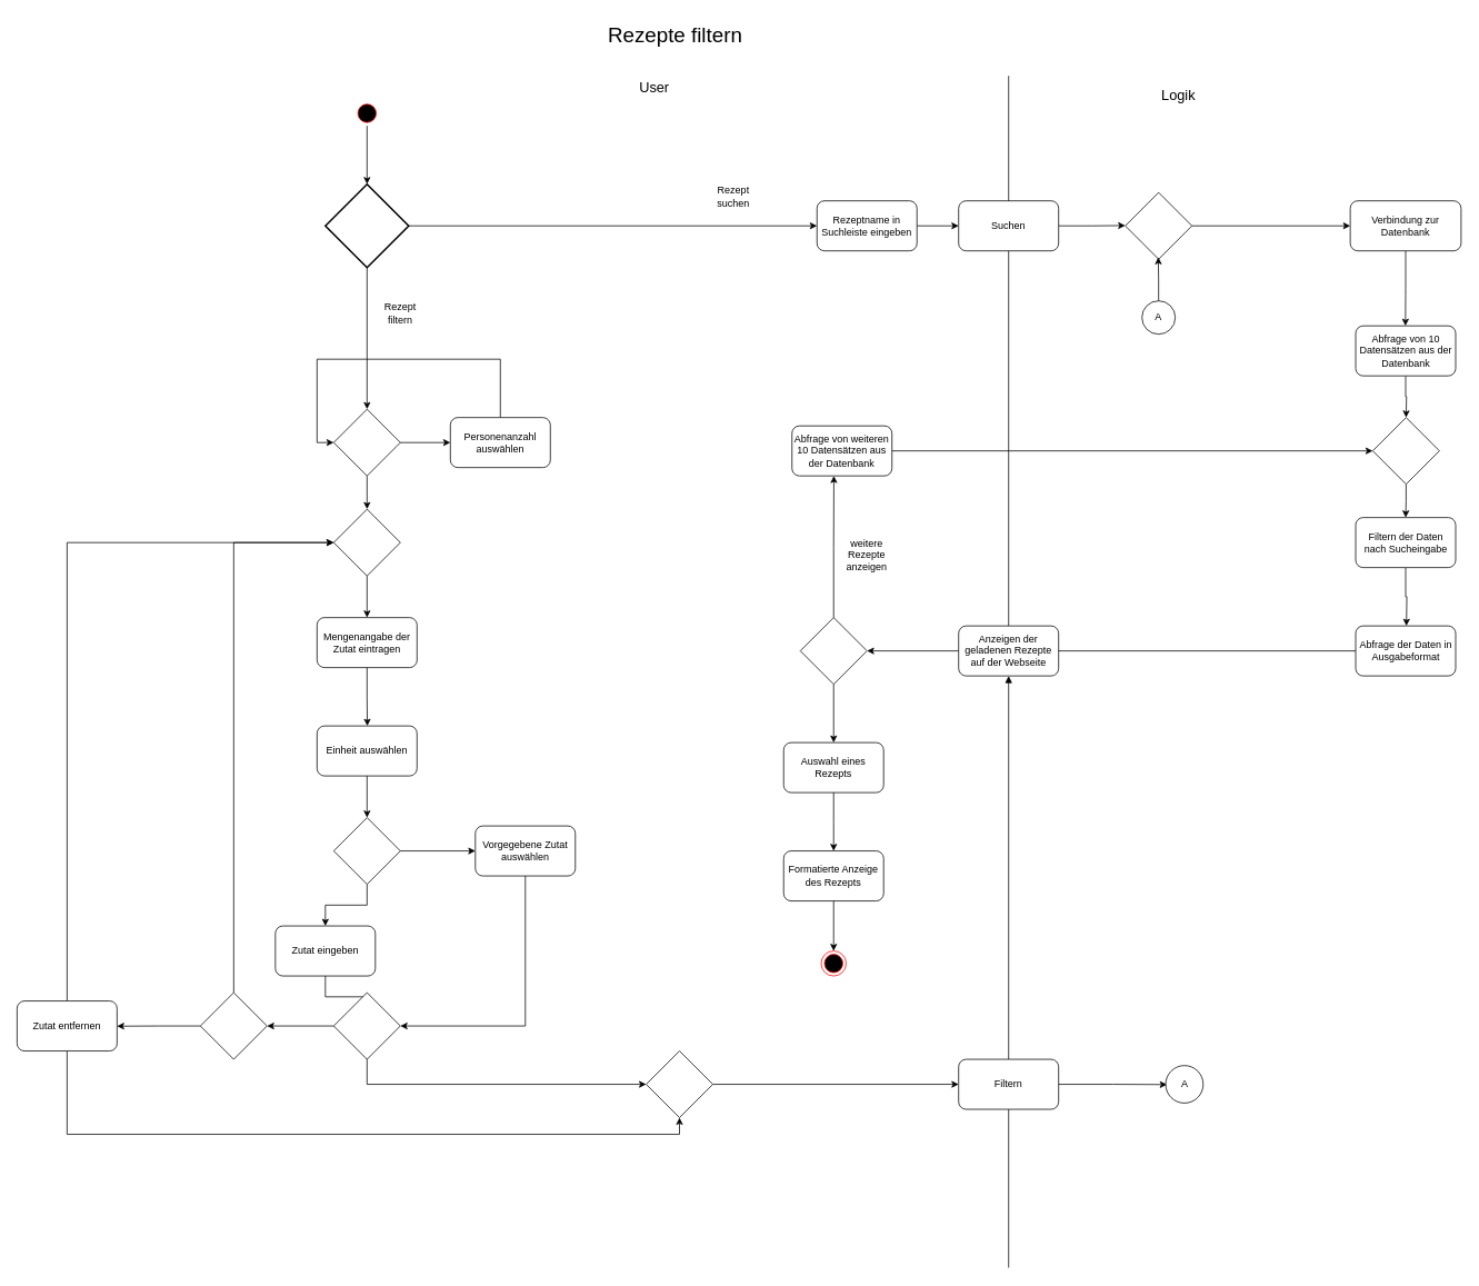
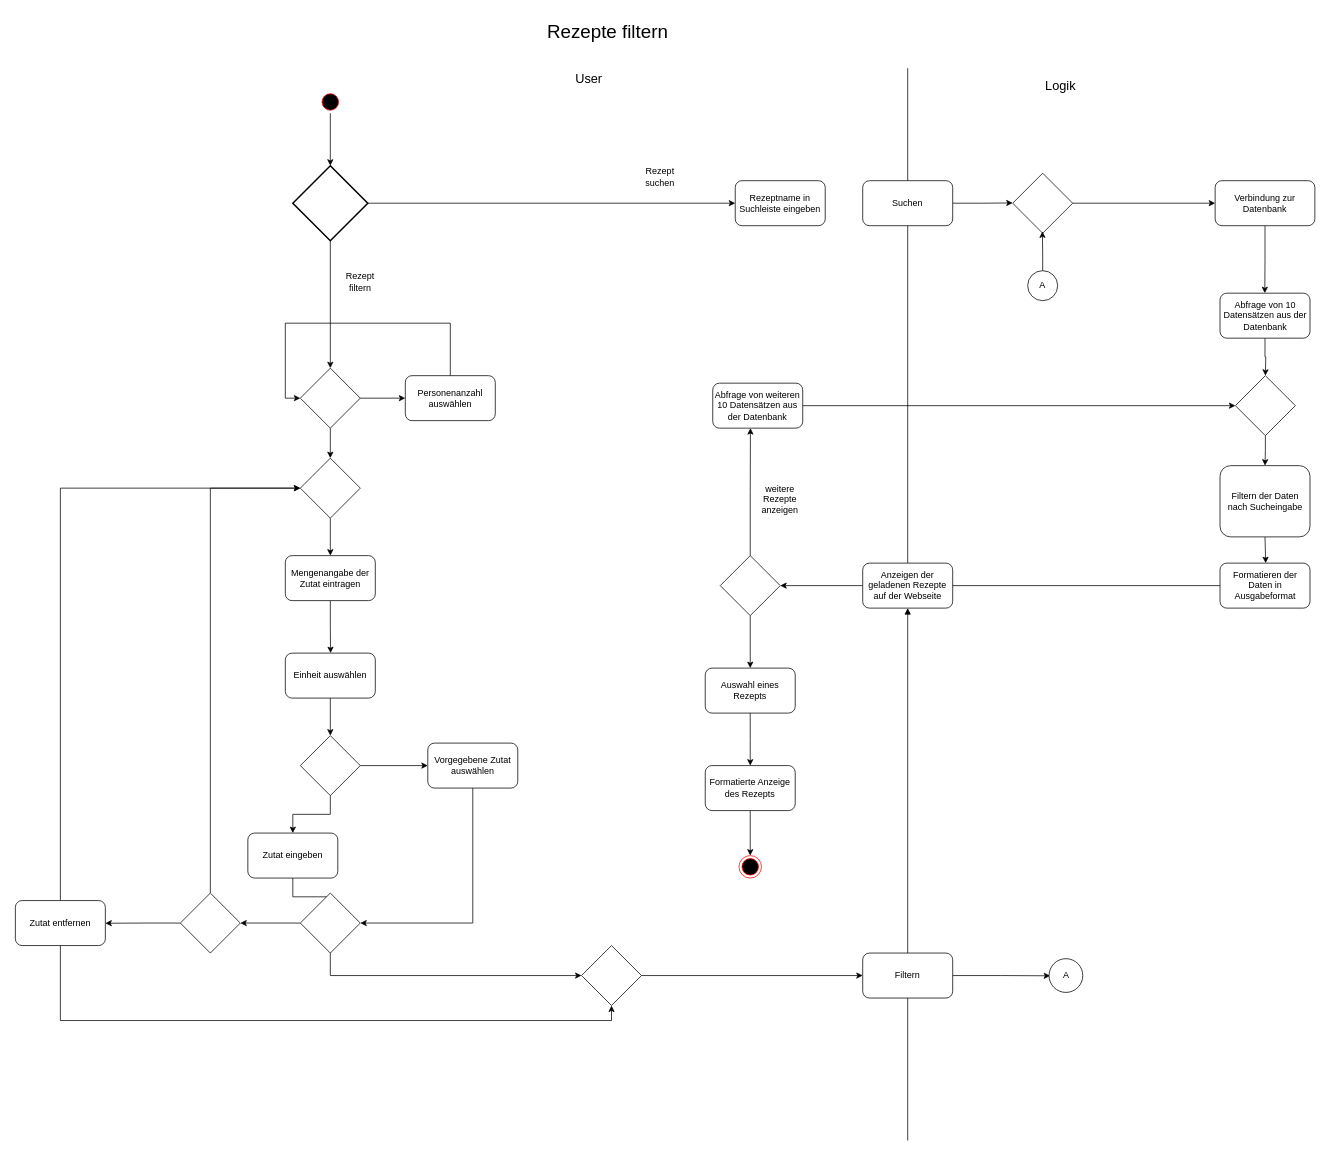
- <mxCell id="7" style="edgeStyle=orthogonalEdgeStyle;rounded=0;orthogonalLoop=1;jettySize=auto;html=1;exitX=1;exitY=0.5;exitDx=0;exitDy=0;entryX=0;entryY=0.5;entryDx=0;entryDy=0;" edge="1" parent="1" source="8" target="12"><mxGeometry relative="1" as="geometry" /></mxCell>
- <mxCell id="18" value="Filtern der Daten nach Sucheingabe" style="rounded=1;whiteSpace=wrap;html=1;" vertex="1" parent="1"><mxGeometry x="1626.5" y="620" width="120" height="60" as="geometry" /></mxCell>
+ <mxCell id="18" value="Filtern der Daten nach Sucheingabe" style="rounded=1;whiteSpace=wrap;html=1;" vertex="1" parent="1"><mxGeometry x="1626.5" y="620" width="120" height="95" as="geometry" /></mxCell>
- <mxCell id="20" value="Abfrage der Daten in Ausgabeformat" style="rounded=1;whiteSpace=wrap;html=1;" vertex="1" parent="1"><mxGeometry x="1626.5" y="750" width="120" height="60" as="geometry" /></mxCell>
+ <mxCell id="20" value="Formatieren der Daten in Ausgabeformat" style="rounded=1;whiteSpace=wrap;html=1;" vertex="1" parent="1"><mxGeometry x="1626.5" y="750" width="120" height="60" as="geometry" /></mxCell>
